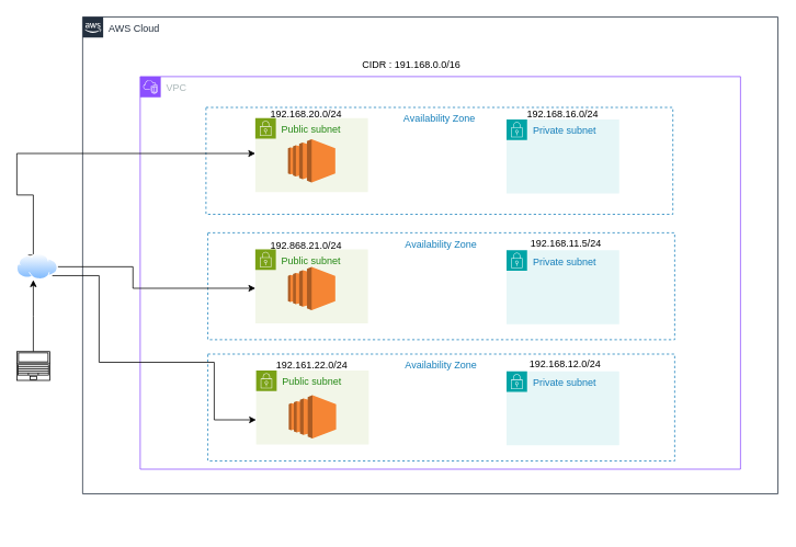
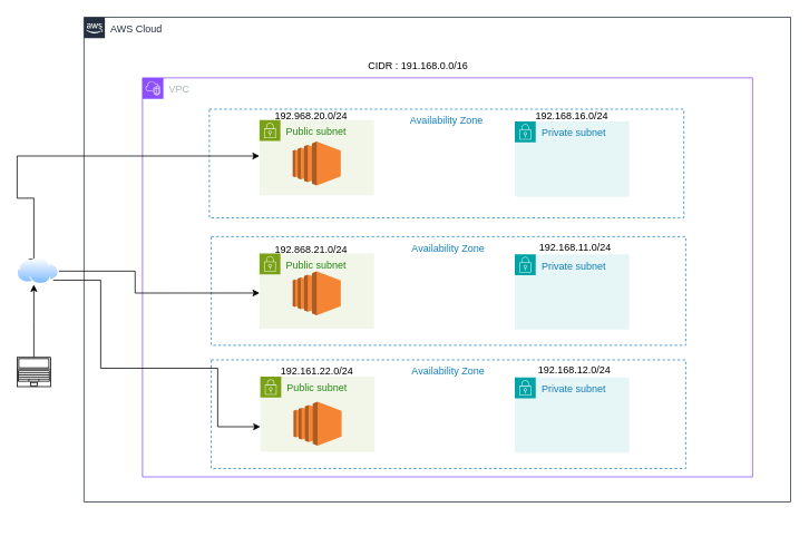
- <mxCell id="17" value="192.168.20.0/24" style="text;html=1;align=center;verticalAlign=middle;whiteSpace=wrap;rounded=0;" parent="8" vertex="1"><mxGeometry x="102" y="30" width="200" height="30" as="geometry" /></mxCell>
+ <mxCell id="17" value="192.968.20.0/24" style="text;html=1;align=center;verticalAlign=middle;whiteSpace=wrap;rounded=0;" parent="8" vertex="1"><mxGeometry x="102" y="30" width="200" height="30" as="geometry" /></mxCell>
- <mxCell id="26" value="192.168.11.5/24" style="text;html=1;align=center;verticalAlign=middle;whiteSpace=wrap;rounded=0;" parent="1" vertex="1"><mxGeometry x="588" y="280.5" width="200" height="30" as="geometry" /></mxCell>
+ <mxCell id="26" value="192.168.11.0/24" style="text;html=1;align=center;verticalAlign=middle;whiteSpace=wrap;rounded=0;" parent="1" vertex="1"><mxGeometry x="588" y="280.5" width="200" height="30" as="geometry" /></mxCell>
